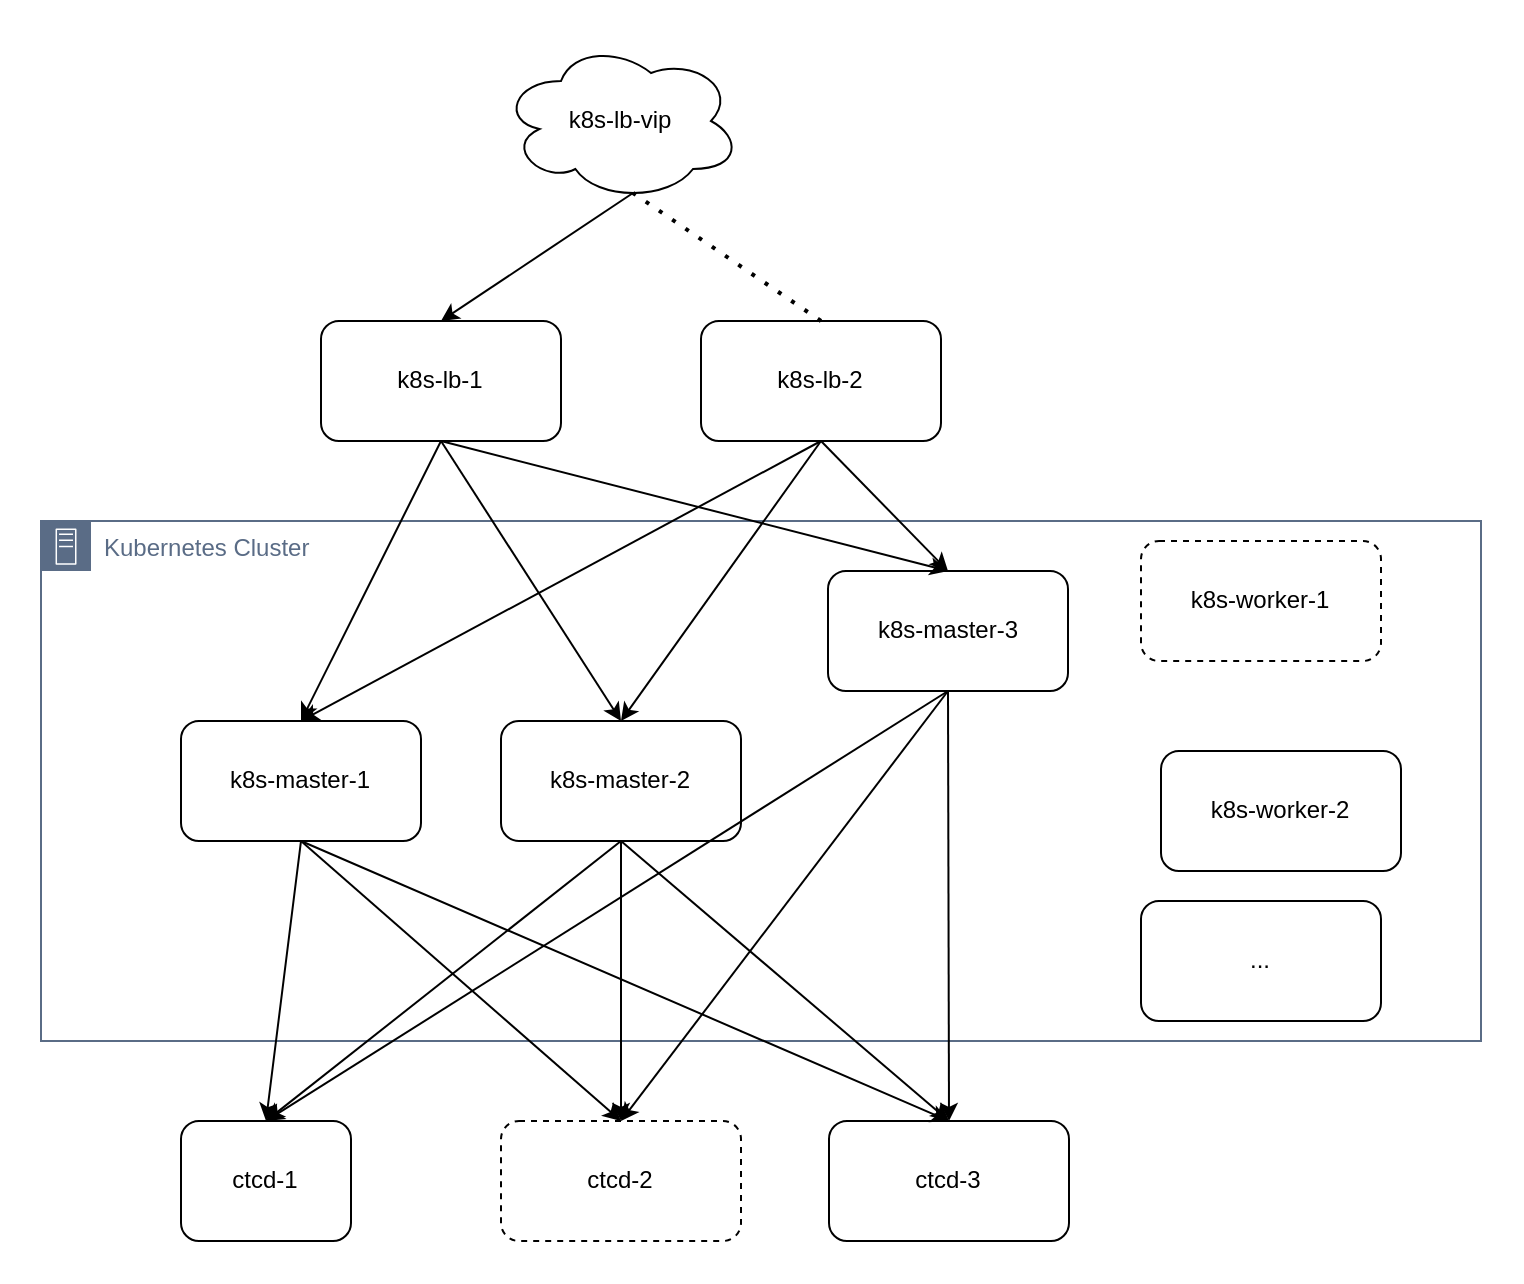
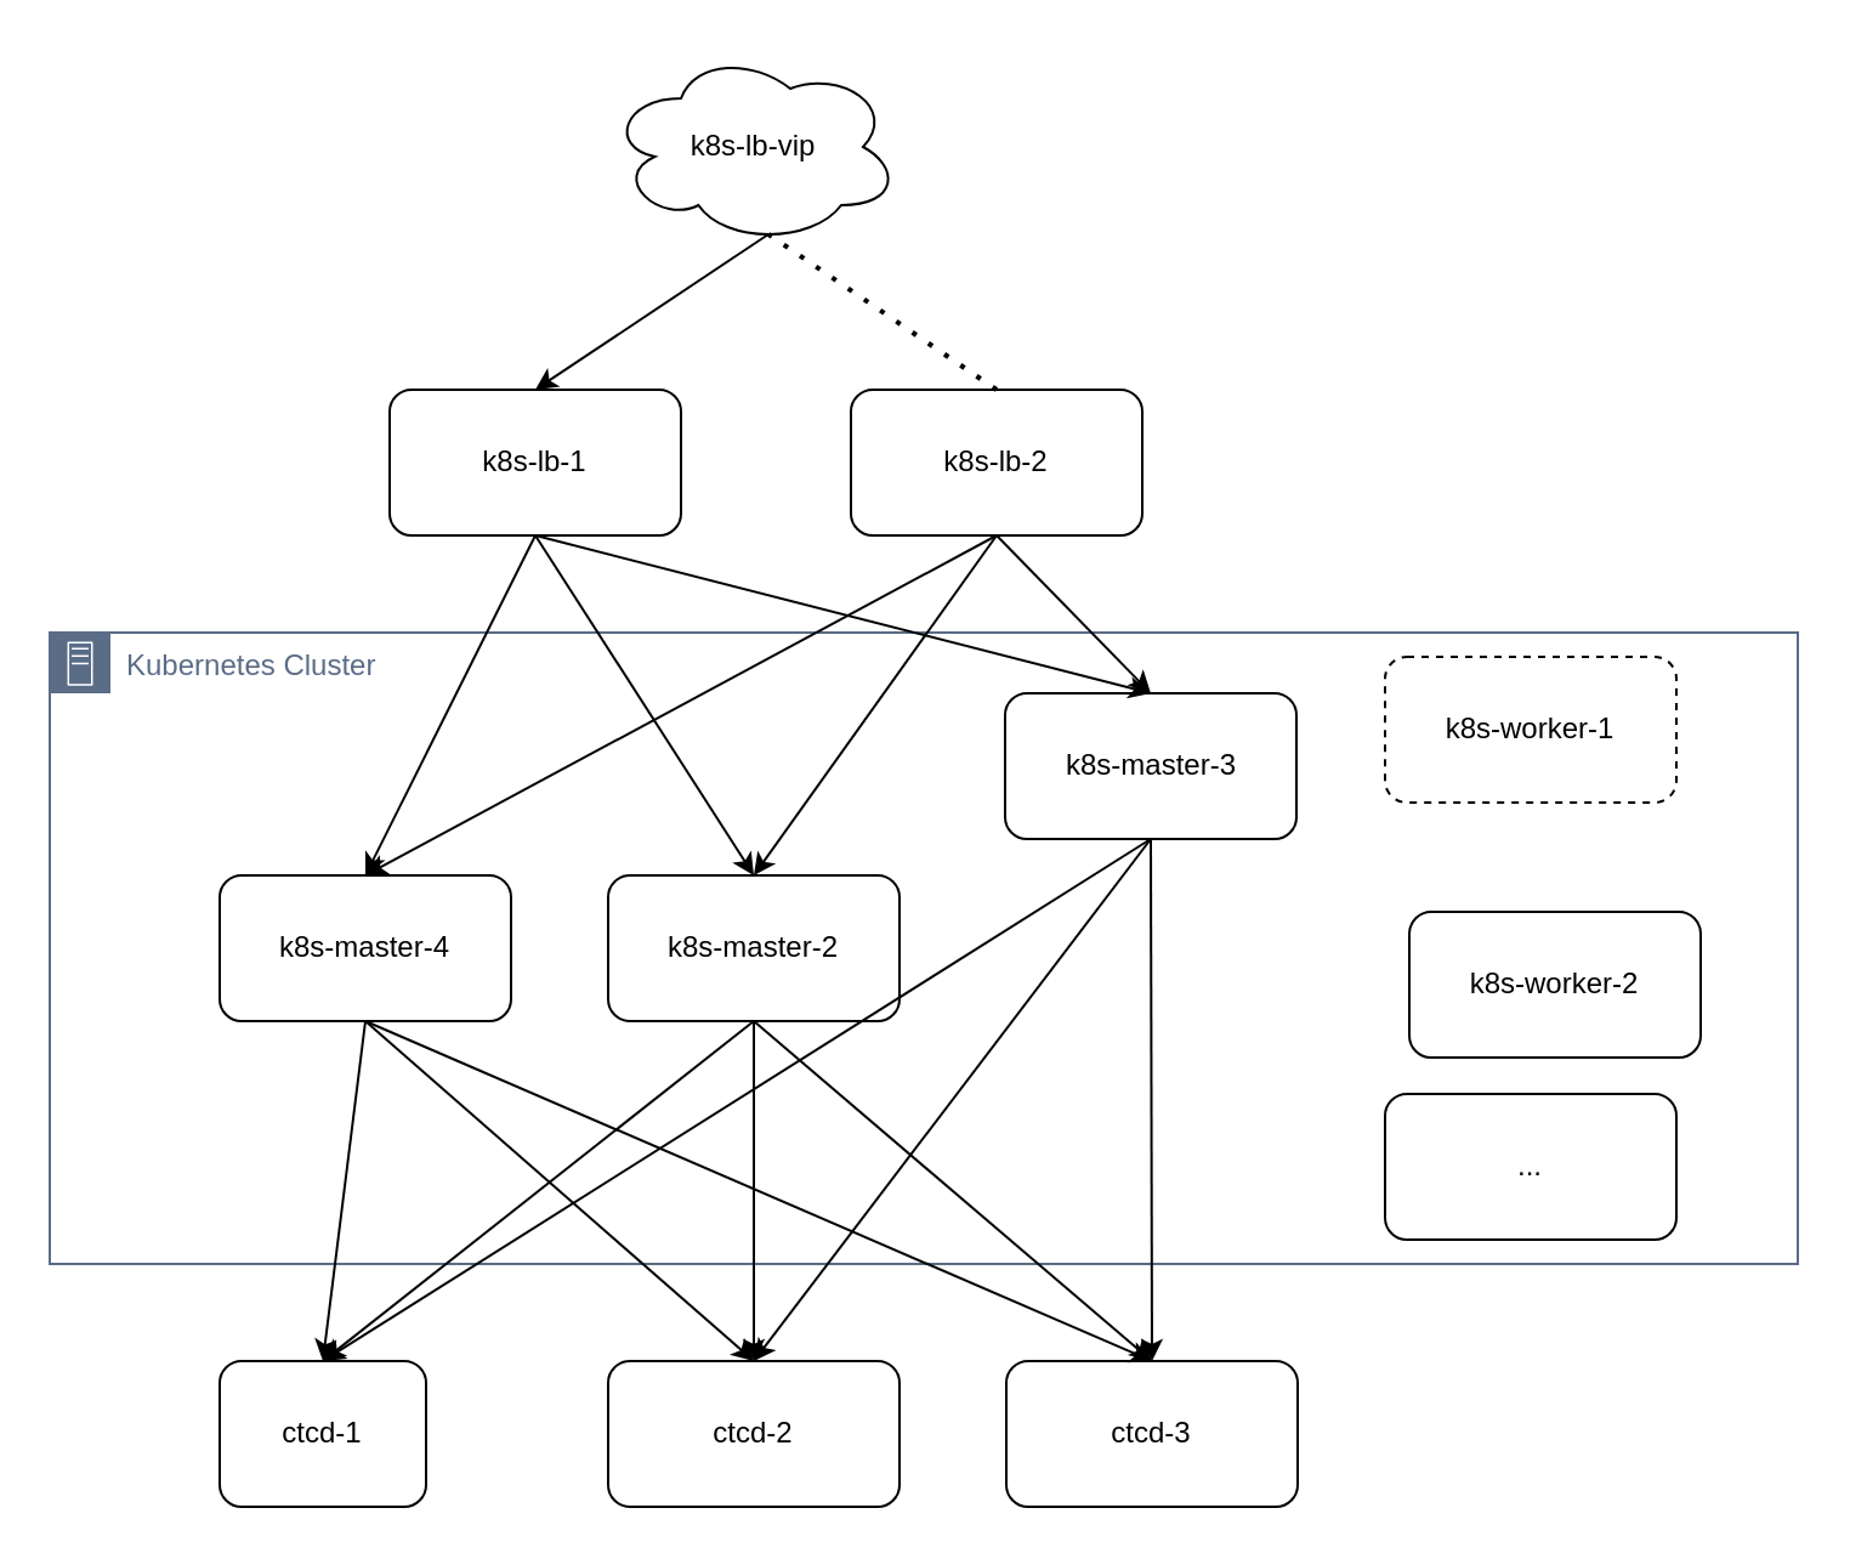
- <mxCell id="6" value="k8s-master-1" style="rounded=1;whiteSpace=wrap;html=1;" parent="1" vertex="1"><mxGeometry x="90" y="360" width="120" height="60" as="geometry" /></mxCell>
+ <mxCell id="6" value="k8s-master-4" style="rounded=1;whiteSpace=wrap;html=1;" parent="1" vertex="1"><mxGeometry x="90" y="360" width="120" height="60" as="geometry" /></mxCell>
- <mxCell id="9" value="ctcd-2" style="rounded=1;whiteSpace=wrap;html=1;dashed=1;" parent="1" vertex="1"><mxGeometry x="250" y="560" width="120" height="60" as="geometry" /></mxCell>
+ <mxCell id="9" value="ctcd-2" style="rounded=1;whiteSpace=wrap;html=1;" parent="1" vertex="1"><mxGeometry x="250" y="560" width="120" height="60" as="geometry" /></mxCell>
